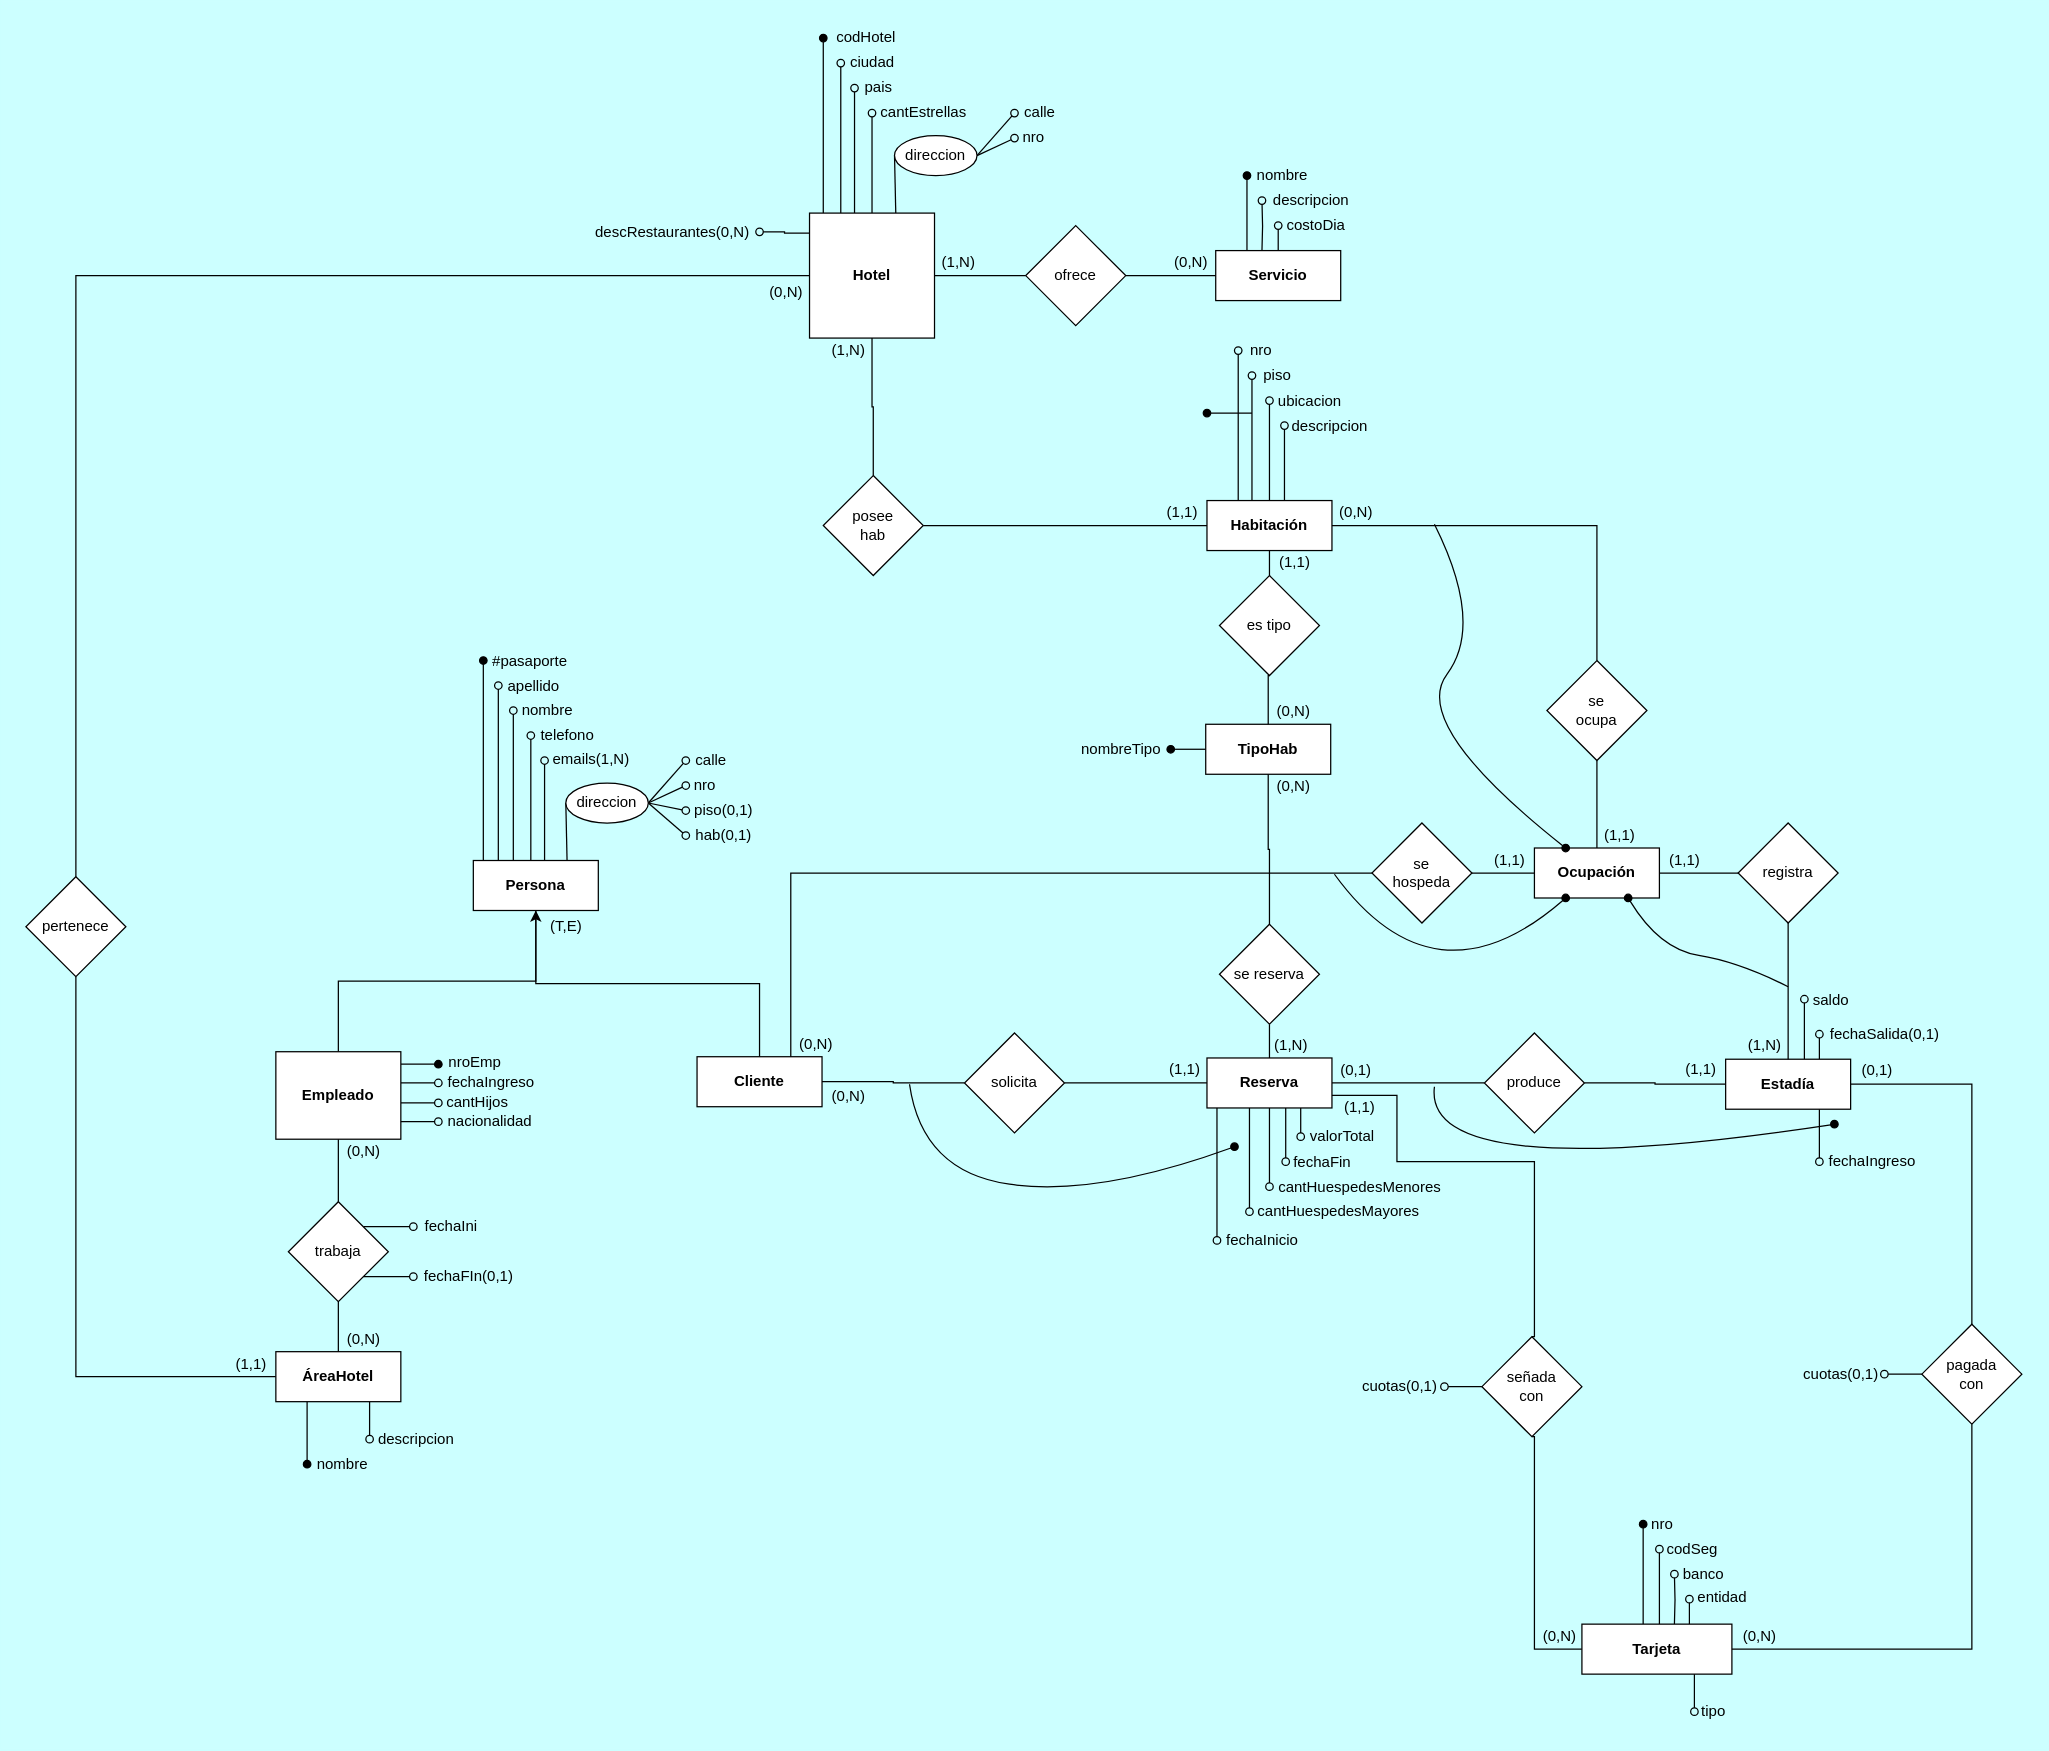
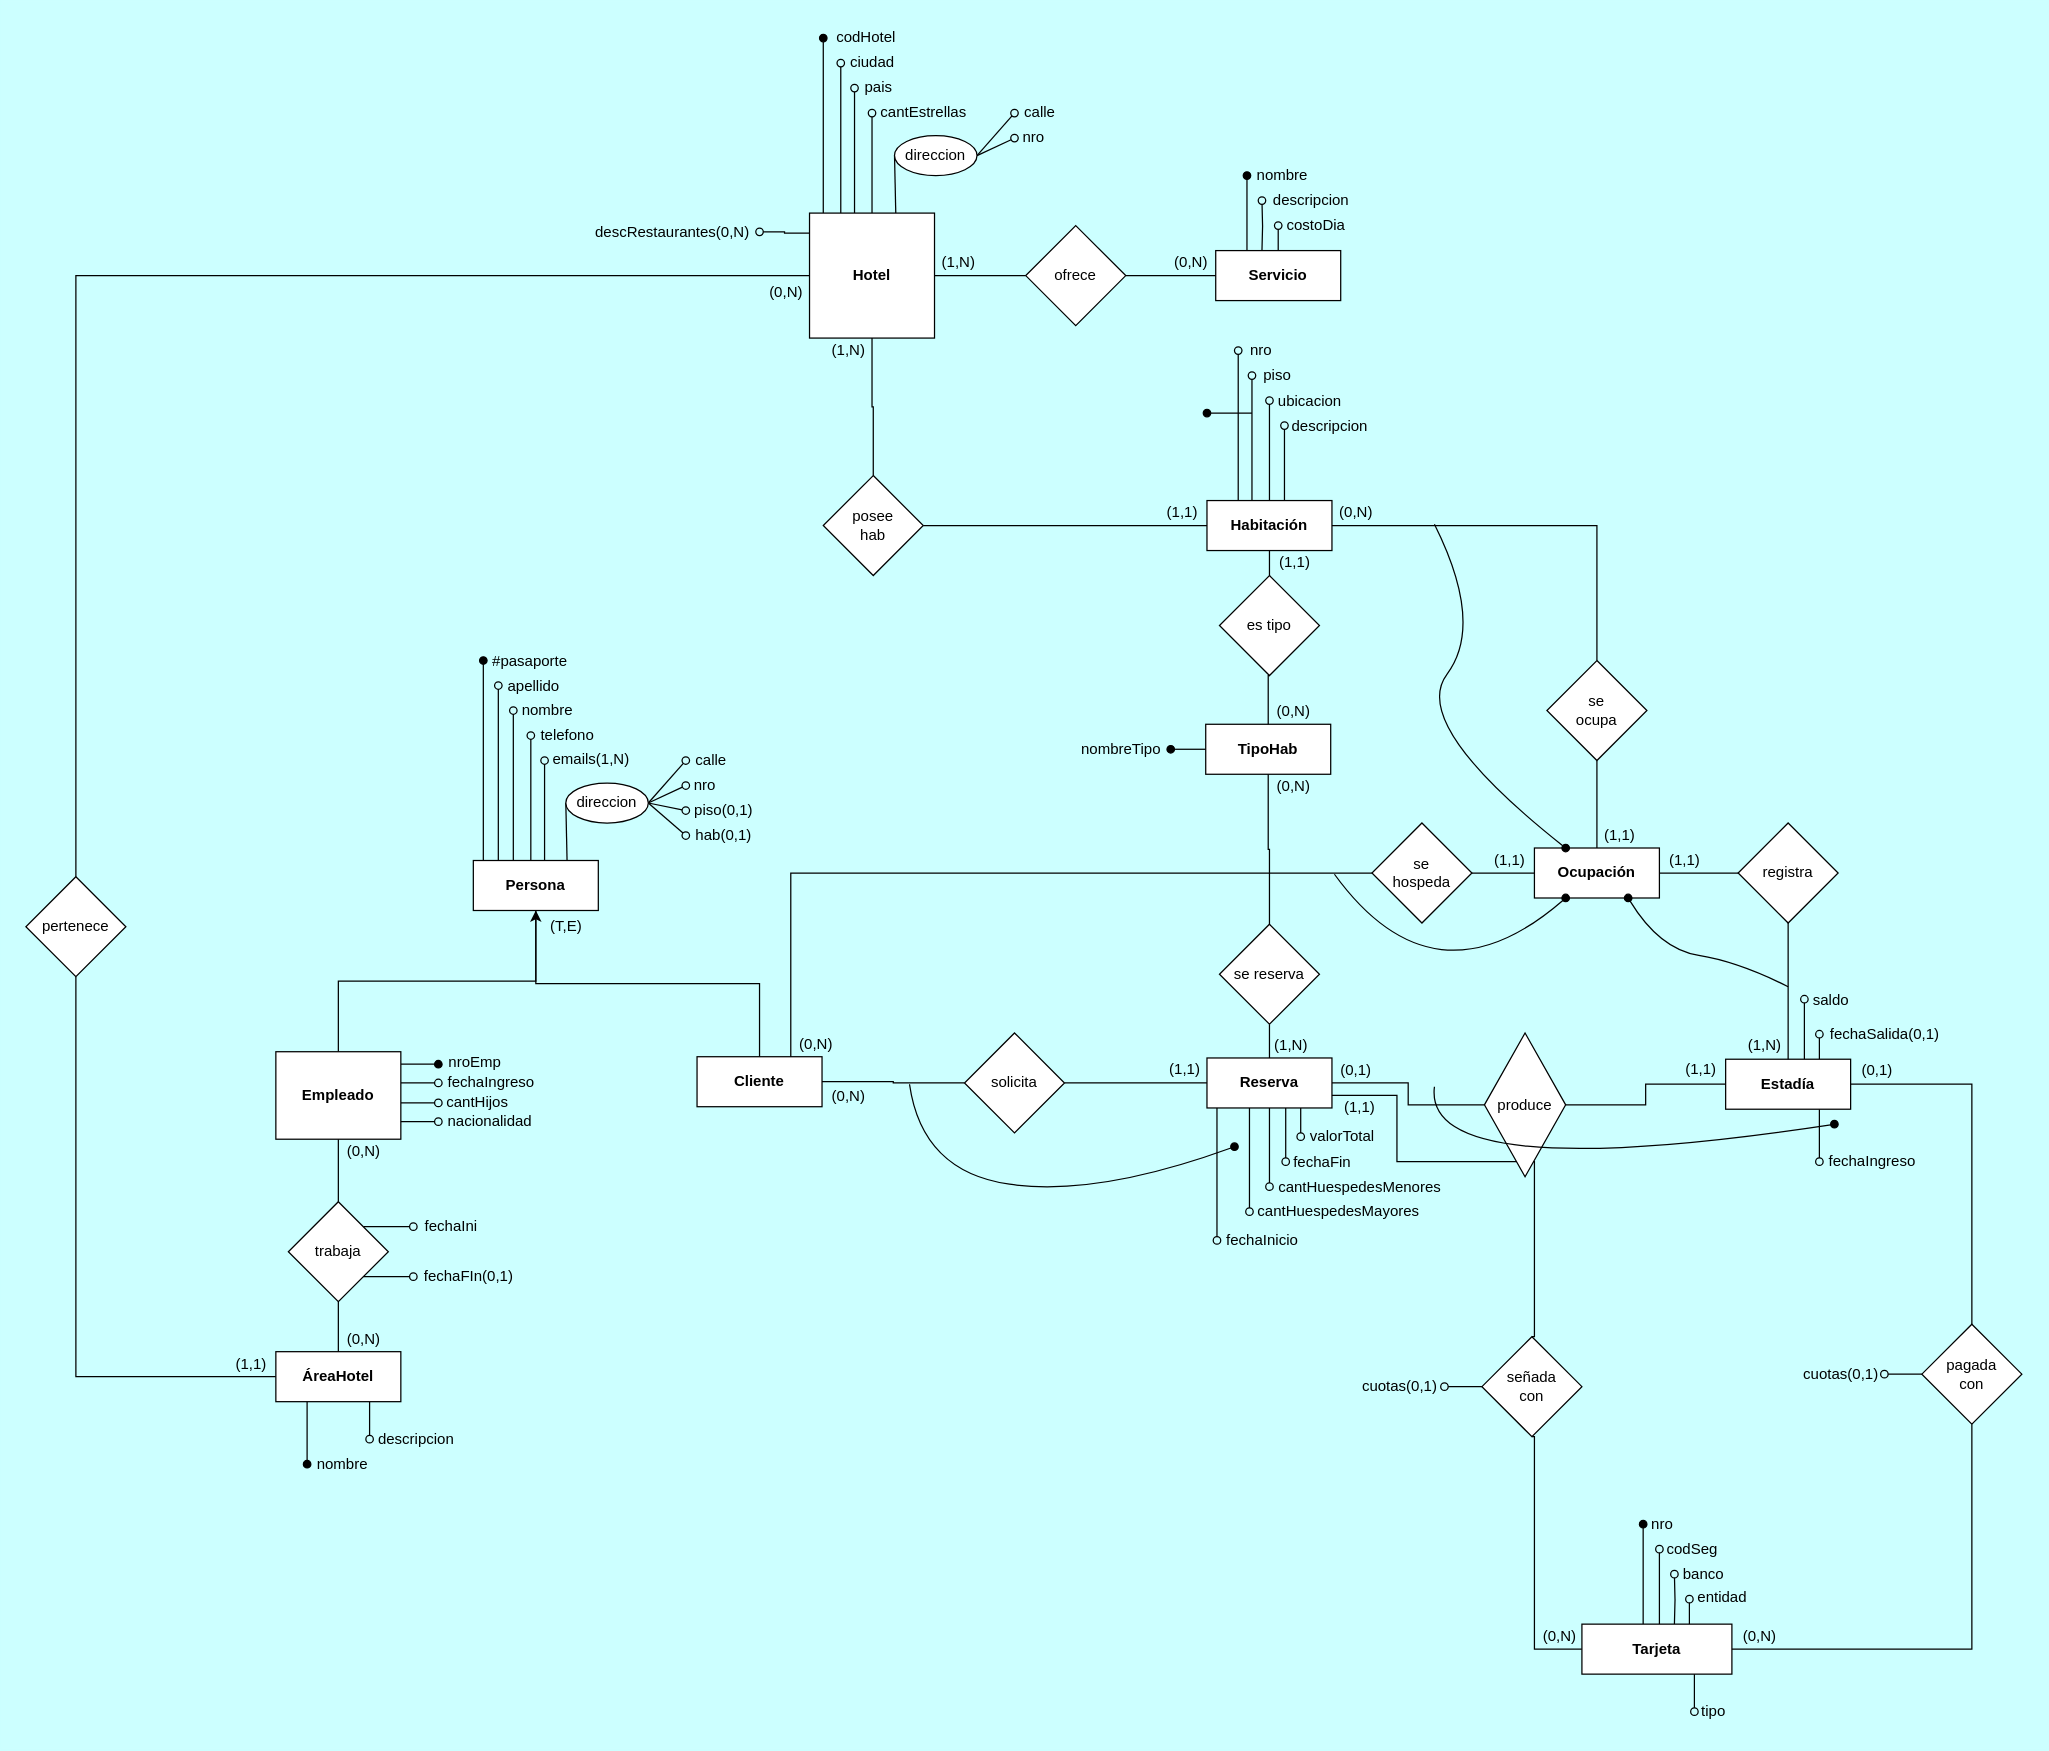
- <mxCell id="148" value="produce" style="rhombus;whiteSpace=wrap;html=1;fillColor=#FFFFFF;" parent="1" vertex="1"><mxGeometry x="1187" y="826" width="80" height="80" as="geometry" /></mxCell>
+ <mxCell id="148" value="produce" style="rhombus;whiteSpace=wrap;html=1;fillColor=#FFFFFF;" parent="1" vertex="1"><mxGeometry x="1187" y="826" width="65" height="115" as="geometry" /></mxCell>
